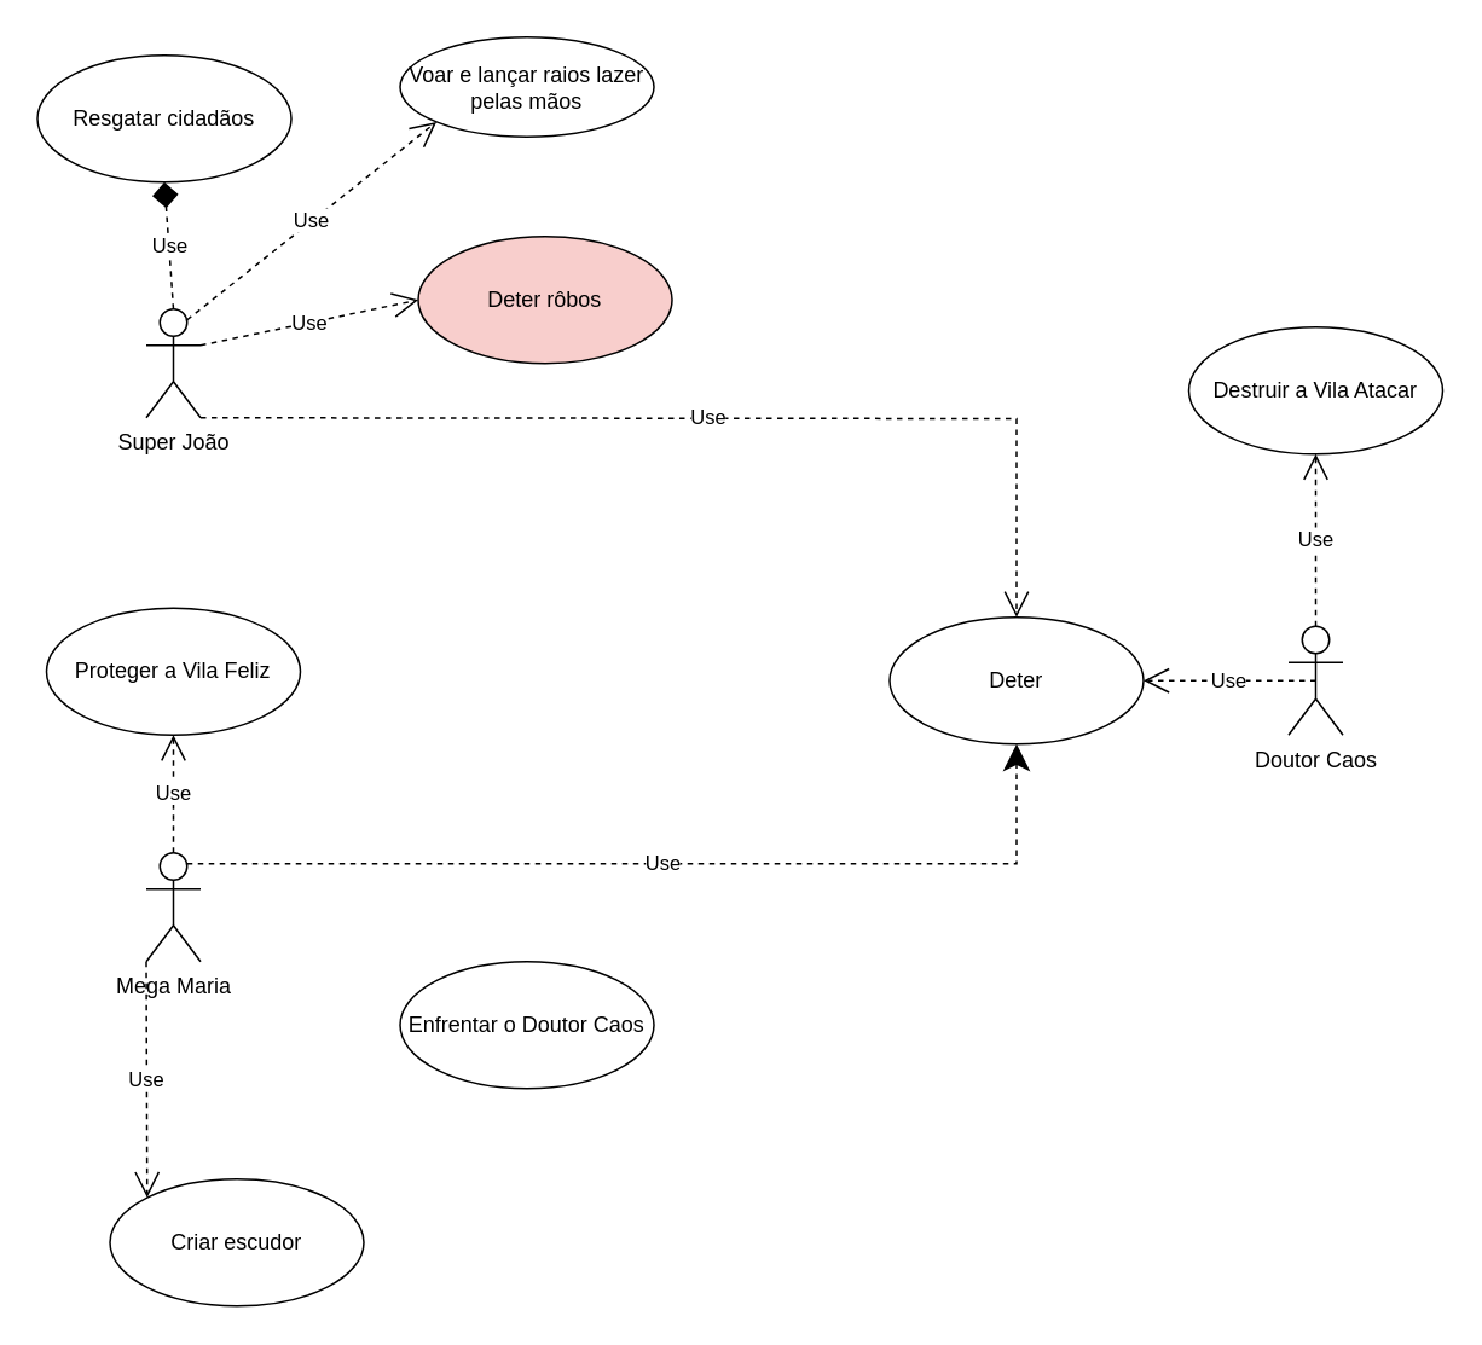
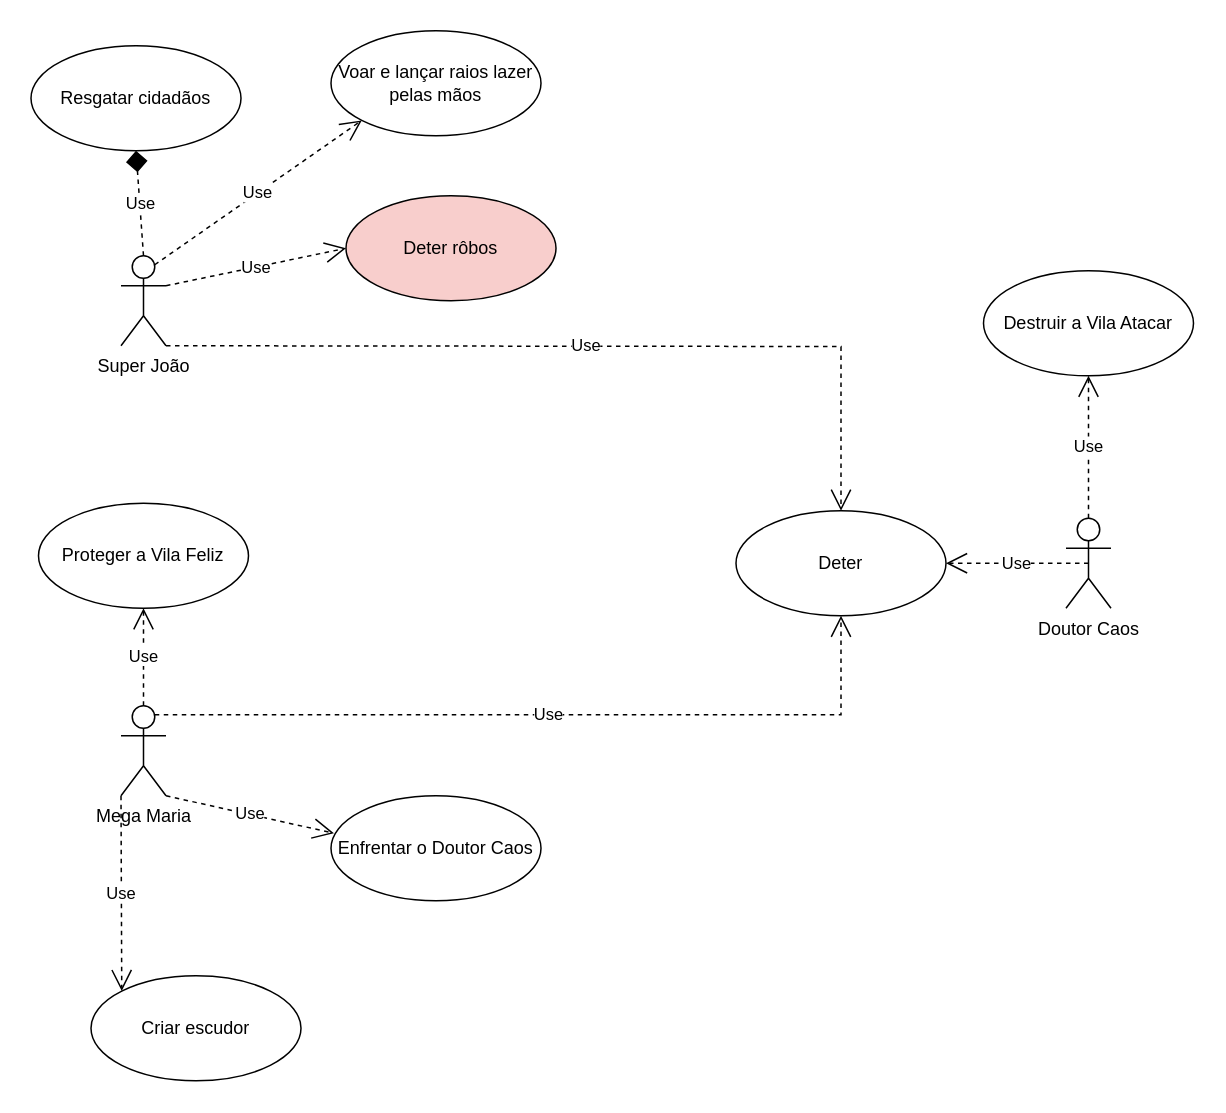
- <mxCell id="3" value="Voar e lançar raios lazer&lt;br&gt;pelas mãos" style="ellipse;whiteSpace=wrap;html=1;" vertex="1" parent="1"><mxGeometry x="220" y="20" width="140" height="55" as="geometry" /></mxCell>
+ <mxCell id="3" value="Voar e lançar raios lazer&lt;br&gt;pelas mãos" style="ellipse;whiteSpace=wrap;html=1;" vertex="1" parent="1"><mxGeometry x="220" y="20" width="140" height="70" as="geometry" /></mxCell>
- <mxCell id="6" value="Use" style="endArrow=classic;endSize=12;dashed=1;html=1;rounded=0;exitX=0.75;exitY=0.1;exitDx=0;exitDy=0;exitPerimeter=0;entryX=0.5;entryY=1;entryDx=0;entryDy=0;edgeStyle=orthogonalEdgeStyle;" edge="1" parent="1" source="5" target="7"><mxGeometry width="160" relative="1" as="geometry"><mxPoint x="115" y="384.5" as="sourcePoint" /><mxPoint x="360" y="384.5" as="targetPoint" /></mxGeometry></mxCell>
+ <mxCell id="6" value="Use" style="endArrow=open;endSize=12;dashed=1;html=1;rounded=0;exitX=0.75;exitY=0.1;exitDx=0;exitDy=0;exitPerimeter=0;entryX=0.5;entryY=1;entryDx=0;entryDy=0;edgeStyle=orthogonalEdgeStyle;" edge="1" parent="1" source="5" target="7"><mxGeometry width="160" relative="1" as="geometry"><mxPoint x="115" y="384.5" as="sourcePoint" /><mxPoint x="360" y="384.5" as="targetPoint" /></mxGeometry></mxCell>
+ <mxCell id="22" value="Use" style="endArrow=open;endSize=12;dashed=1;html=1;rounded=0;entryX=0.014;entryY=0.357;entryDx=0;entryDy=0;entryPerimeter=0;exitX=1;exitY=1;exitDx=0;exitDy=0;exitPerimeter=0;" edge="1" parent="1" source="5" target="21"><mxGeometry width="160" relative="1" as="geometry"><mxPoint x="360" y="410" as="sourcePoint" /><mxPoint x="520" y="410" as="targetPoint" /></mxGeometry></mxCell>
